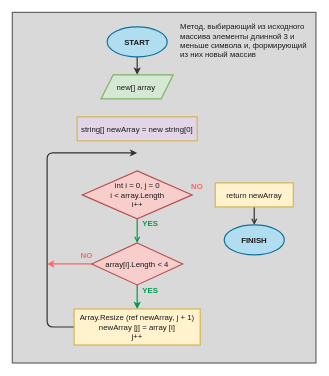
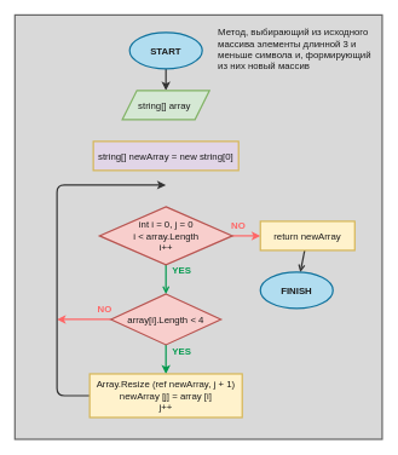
- <mxCell id="5" value="new[] array&amp;nbsp;" style="shape=parallelogram;perimeter=parallelogramPerimeter;whiteSpace=wrap;html=1;fixedSize=1;fillColor=#d5e8d4;strokeColor=#82b366;strokeWidth=2;fontColor=#1A1A1A;fontSize=13;" parent="1" vertex="1"><mxGeometry x="168" y="124" width="120" height="40" as="geometry" /></mxCell>
+ <mxCell id="5" value="string[] array&amp;nbsp;" style="shape=parallelogram;perimeter=parallelogramPerimeter;whiteSpace=wrap;html=1;fixedSize=1;fillColor=#d5e8d4;strokeColor=#82b366;strokeWidth=2;fontColor=#1A1A1A;fontSize=13;" parent="1" vertex="1"><mxGeometry x="168" y="124" width="120" height="40" as="geometry" /></mxCell>
+ <mxCell id="8" value="" style="edgeStyle=none;html=1;fontSize=13;fontColor=#FFFFFF;strokeColor=#FF6666;strokeWidth=2;" parent="1" source="9" target="19" edge="1"><mxGeometry relative="1" as="geometry" /></mxCell>
- <mxCell id="21" value="FINISH" style="ellipse;whiteSpace=wrap;html=1;fillColor=#b1ddf0;strokeColor=#10739e;fontStyle=1;fontColor=#1A1A1A;strokeWidth=2;fontSize=13;" parent="1" vertex="1"><mxGeometry x="373" y="374" width="100" height="50" as="geometry" /></mxCell>
+ <mxCell id="21" value="FINISH" style="ellipse;whiteSpace=wrap;html=1;fillColor=#b1ddf0;strokeColor=#10739e;fontStyle=1;fontColor=#1A1A1A;strokeWidth=2;fontSize=13;" parent="1" vertex="1"><mxGeometry x="358" y="374" width="100" height="50" as="geometry" /></mxCell>
